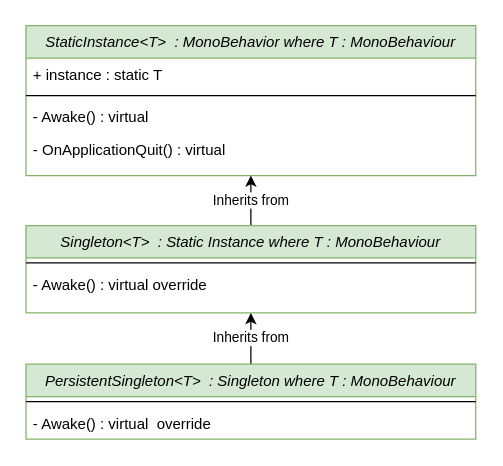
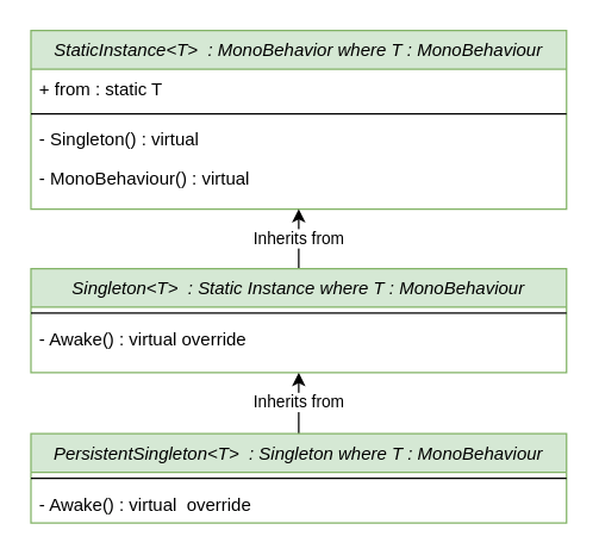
- <mxCell id="3" value="+ instance : static T" style="text;align=left;verticalAlign=top;spacingLeft=4;spacingRight=4;overflow=hidden;rotatable=0;points=[[0,0.5],[1,0.5]];portConstraint=eastwest;" parent="2" vertex="1"><mxGeometry y="26" width="360" height="26" as="geometry" /></mxCell>
+ <mxCell id="3" value="+ from : static T" style="text;align=left;verticalAlign=top;spacingLeft=4;spacingRight=4;overflow=hidden;rotatable=0;points=[[0,0.5],[1,0.5]];portConstraint=eastwest;" parent="2" vertex="1"><mxGeometry y="26" width="360" height="26" as="geometry" /></mxCell>
- <mxCell id="5" value="- Awake() : virtual " style="text;align=left;verticalAlign=top;spacingLeft=4;spacingRight=4;overflow=hidden;rotatable=0;points=[[0,0.5],[1,0.5]];portConstraint=eastwest;" parent="2" vertex="1"><mxGeometry y="60" width="360" height="26" as="geometry" /></mxCell>
+ <mxCell id="5" value="- Singleton() : virtual " style="text;align=left;verticalAlign=top;spacingLeft=4;spacingRight=4;overflow=hidden;rotatable=0;points=[[0,0.5],[1,0.5]];portConstraint=eastwest;" parent="2" vertex="1"><mxGeometry y="60" width="360" height="26" as="geometry" /></mxCell>
- <mxCell id="6" value="- OnApplicationQuit() : virtual " style="text;align=left;verticalAlign=top;spacingLeft=4;spacingRight=4;overflow=hidden;rotatable=0;points=[[0,0.5],[1,0.5]];portConstraint=eastwest;" vertex="1" parent="2"><mxGeometry y="86" width="360" height="26" as="geometry" /></mxCell>
+ <mxCell id="6" value="- MonoBehaviour() : virtual " style="text;align=left;verticalAlign=top;spacingLeft=4;spacingRight=4;overflow=hidden;rotatable=0;points=[[0,0.5],[1,0.5]];portConstraint=eastwest;" vertex="1" parent="2"><mxGeometry y="86" width="360" height="26" as="geometry" /></mxCell>
